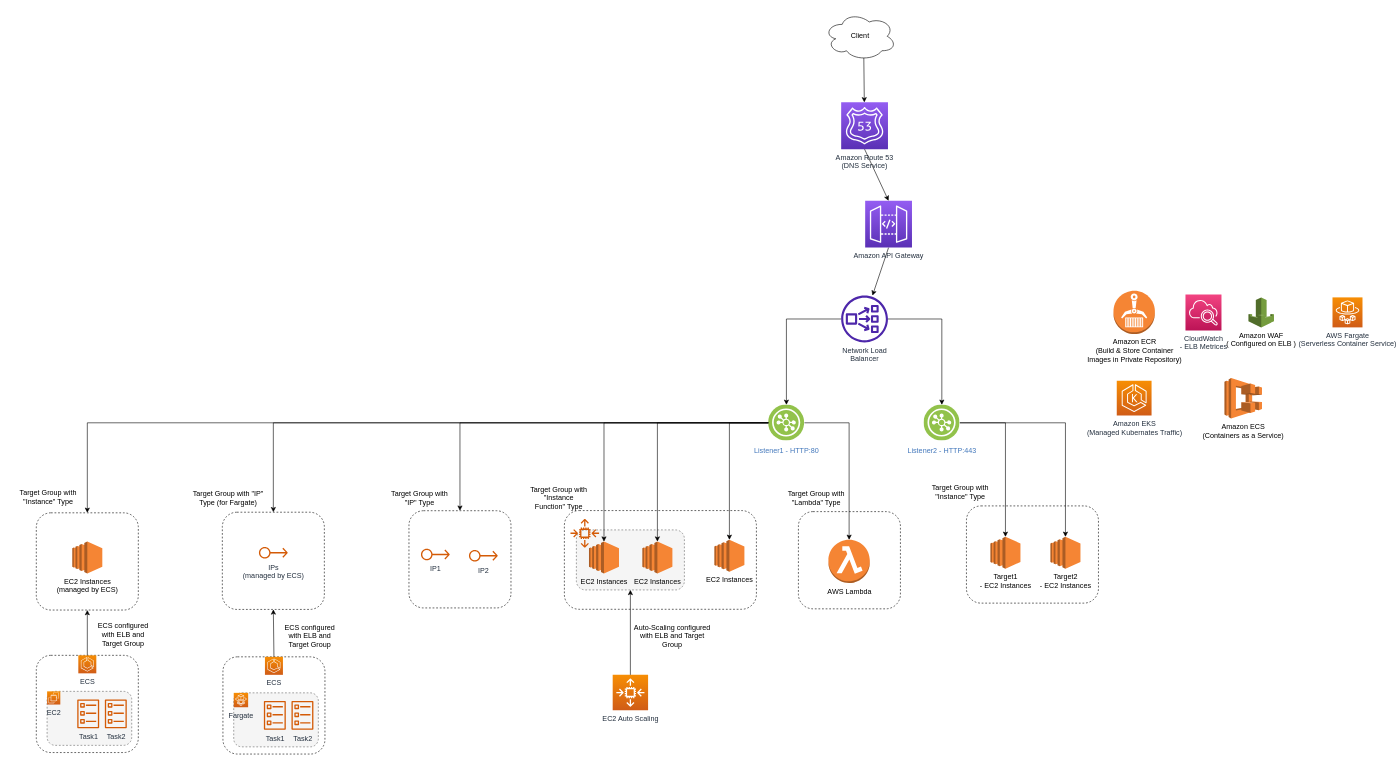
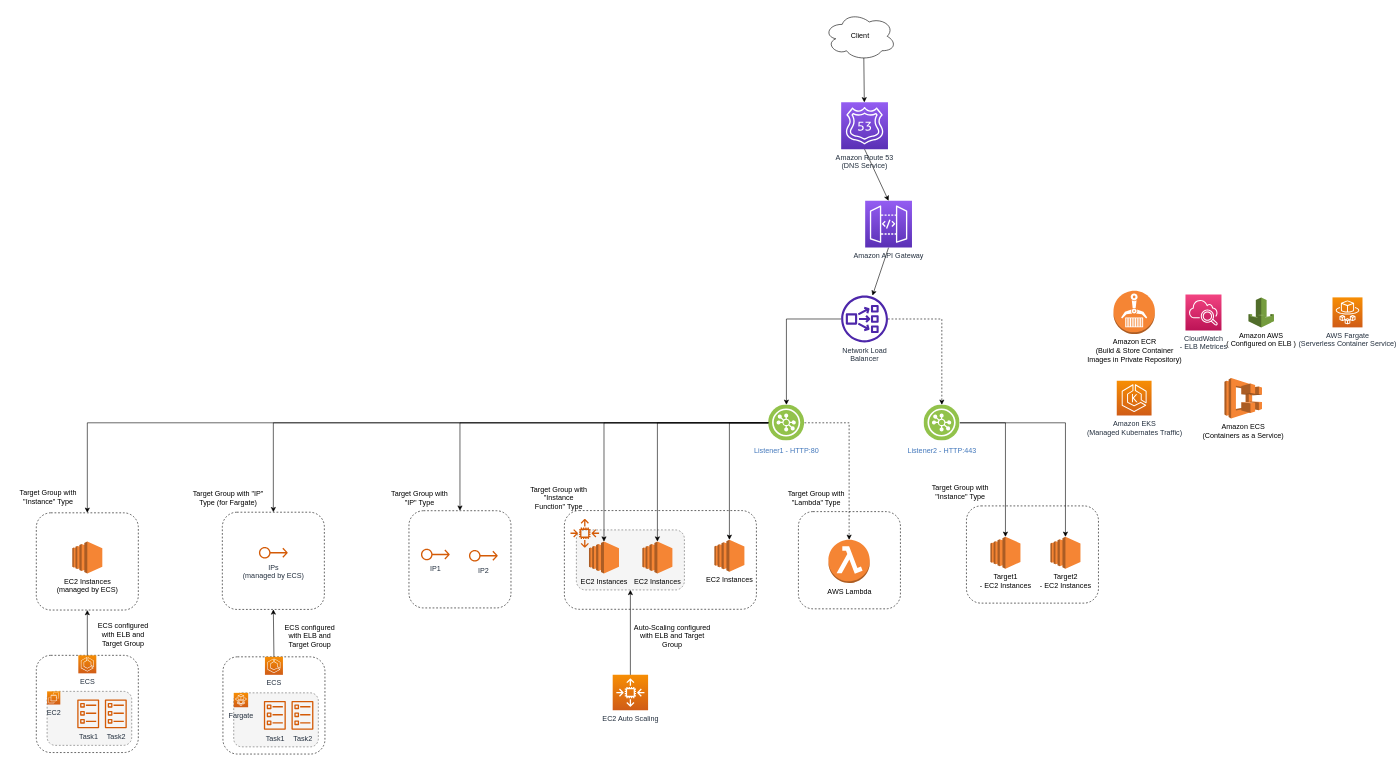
- <mxCell id="25" value="" style="endArrow=classic;html=1;rounded=0;entryX=0.5;entryY=0;entryDx=0;entryDy=0;edgeStyle=orthogonalEdgeStyle;" parent="1" source="19" target="23" edge="1"><mxGeometry width="50" height="50" relative="1" as="geometry"><mxPoint x="1390" y="694" as="sourcePoint" /><mxPoint x="1440" y="644" as="targetPoint" /></mxGeometry></mxCell>
+ <mxCell id="25" value="" style="endArrow=classic;html=1;rounded=0;entryX=0.5;entryY=0;entryDx=0;entryDy=0;edgeStyle=orthogonalEdgeStyle;dashed=1;" parent="1" source="19" target="23" edge="1"><mxGeometry width="50" height="50" relative="1" as="geometry"><mxPoint x="1390" y="694" as="sourcePoint" /><mxPoint x="1440" y="644" as="targetPoint" /></mxGeometry></mxCell>
- <mxCell id="14" value="&lt;div&gt;Amazon WAF &lt;br&gt;&lt;/div&gt;&lt;div&gt;( Configured on ELB )&lt;/div&gt;" style="outlineConnect=0;dashed=0;verticalLabelPosition=bottom;verticalAlign=top;align=center;html=1;shape=mxgraph.aws3.waf;fillColor=#759C3E;gradientColor=none;" parent="1" vertex="1"><mxGeometry x="2080" y="495" width="42.5" height="50" as="geometry" /></mxCell>
+ <mxCell id="14" value="&lt;div&gt;Amazon AWS &lt;br&gt;&lt;/div&gt;&lt;div&gt;( Configured on ELB )&lt;/div&gt;" style="outlineConnect=0;dashed=0;verticalLabelPosition=bottom;verticalAlign=top;align=center;html=1;shape=mxgraph.aws3.waf;fillColor=#759C3E;gradientColor=none;" parent="1" vertex="1"><mxGeometry x="2080" y="495" width="42.5" height="50" as="geometry" /></mxCell>
- <mxCell id="35" value="" style="endArrow=classic;html=1;rounded=0;exitX=1;exitY=0.5;exitDx=0;exitDy=0;entryX=0.5;entryY=0;entryDx=0;entryDy=0;entryPerimeter=0;edgeStyle=orthogonalEdgeStyle;" parent="1" source="22" target="33" edge="1"><mxGeometry width="50" height="50" relative="1" as="geometry"><mxPoint x="1230" y="804" as="sourcePoint" /><mxPoint x="1280" y="754" as="targetPoint" /></mxGeometry></mxCell>
+ <mxCell id="35" value="" style="endArrow=classic;html=1;rounded=0;exitX=1;exitY=0.5;exitDx=0;exitDy=0;entryX=0.5;entryY=0;entryDx=0;entryDy=0;entryPerimeter=0;edgeStyle=orthogonalEdgeStyle;dashed=1;" parent="1" source="22" target="33" edge="1"><mxGeometry width="50" height="50" relative="1" as="geometry"><mxPoint x="1230" y="804" as="sourcePoint" /><mxPoint x="1280" y="754" as="targetPoint" /></mxGeometry></mxCell>
